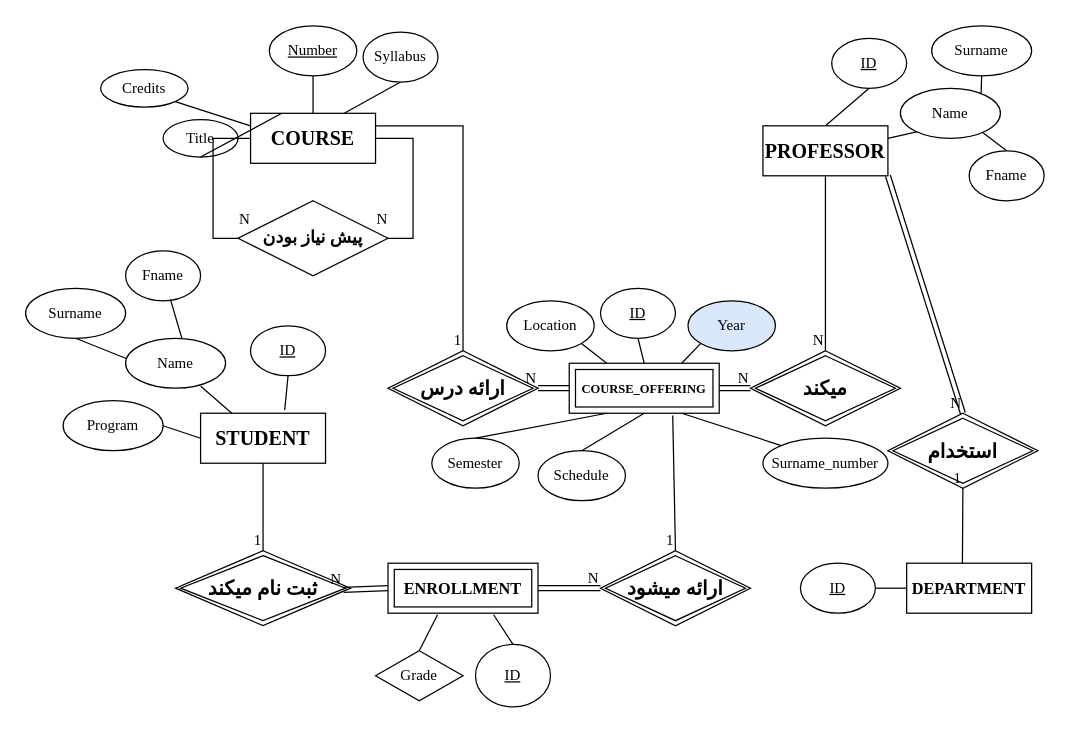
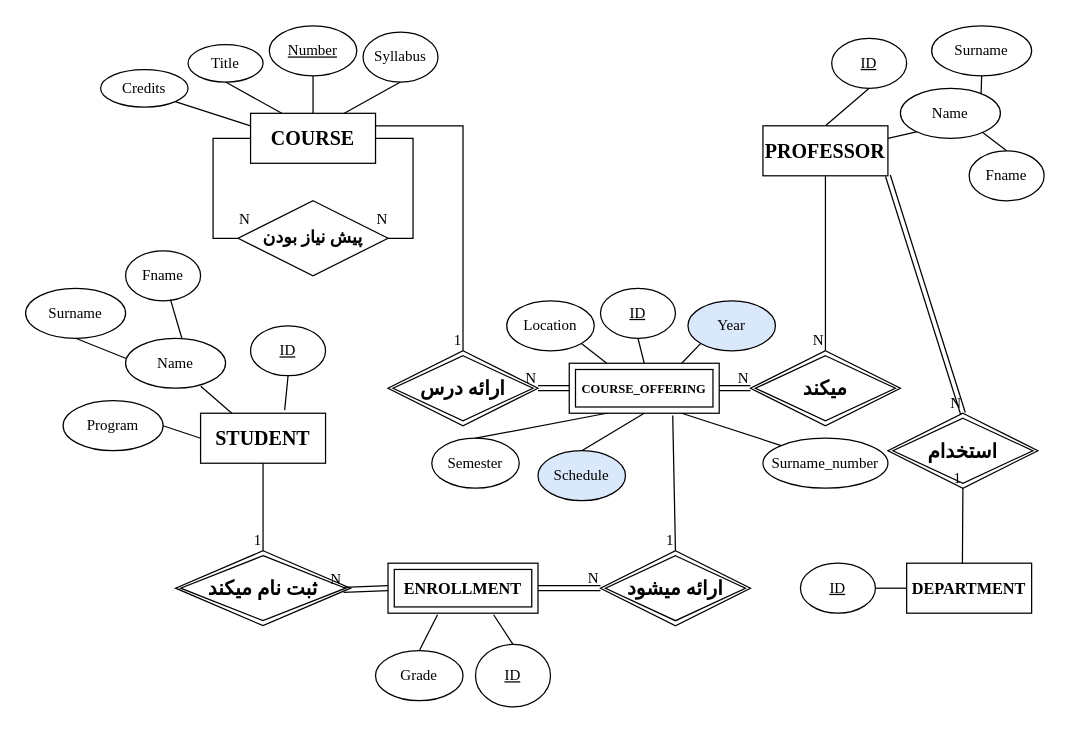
- <mxCell id="7" value="Title" style="ellipse;whiteSpace=wrap;html=1;align=center;fontFamily=Kahroba RG;" parent="1" vertex="1"><mxGeometry x="130" y="95" width="60" height="30" as="geometry" /></mxCell>
+ <mxCell id="7" value="Title" style="ellipse;whiteSpace=wrap;html=1;align=center;fontFamily=Kahroba RG;" parent="1" vertex="1"><mxGeometry x="150" y="35" width="60" height="30" as="geometry" /></mxCell>
- <mxCell id="25" value="Schedule" style="ellipse;whiteSpace=wrap;html=1;align=center;fontFamily=Kahroba RG;" parent="1" vertex="1"><mxGeometry x="430" y="360" width="70" height="40" as="geometry" /></mxCell>
+ <mxCell id="25" value="Schedule" style="ellipse;whiteSpace=wrap;html=1;align=center;fontFamily=Kahroba RG;fillColor=#dae8fc;" parent="1" vertex="1"><mxGeometry x="430" y="360" width="70" height="40" as="geometry" /></mxCell>
- <mxCell id="27" value="Grade" style="rhombus;whiteSpace=wrap;html=1;align=center;fontFamily=Kahroba RG;" parent="1" vertex="1"><mxGeometry x="300" y="520" width="70" height="40" as="geometry" /></mxCell>
+ <mxCell id="27" value="Grade" style="ellipse;whiteSpace=wrap;html=1;align=center;fontFamily=Kahroba RG;" parent="1" vertex="1"><mxGeometry x="300" y="520" width="70" height="40" as="geometry" /></mxCell>
